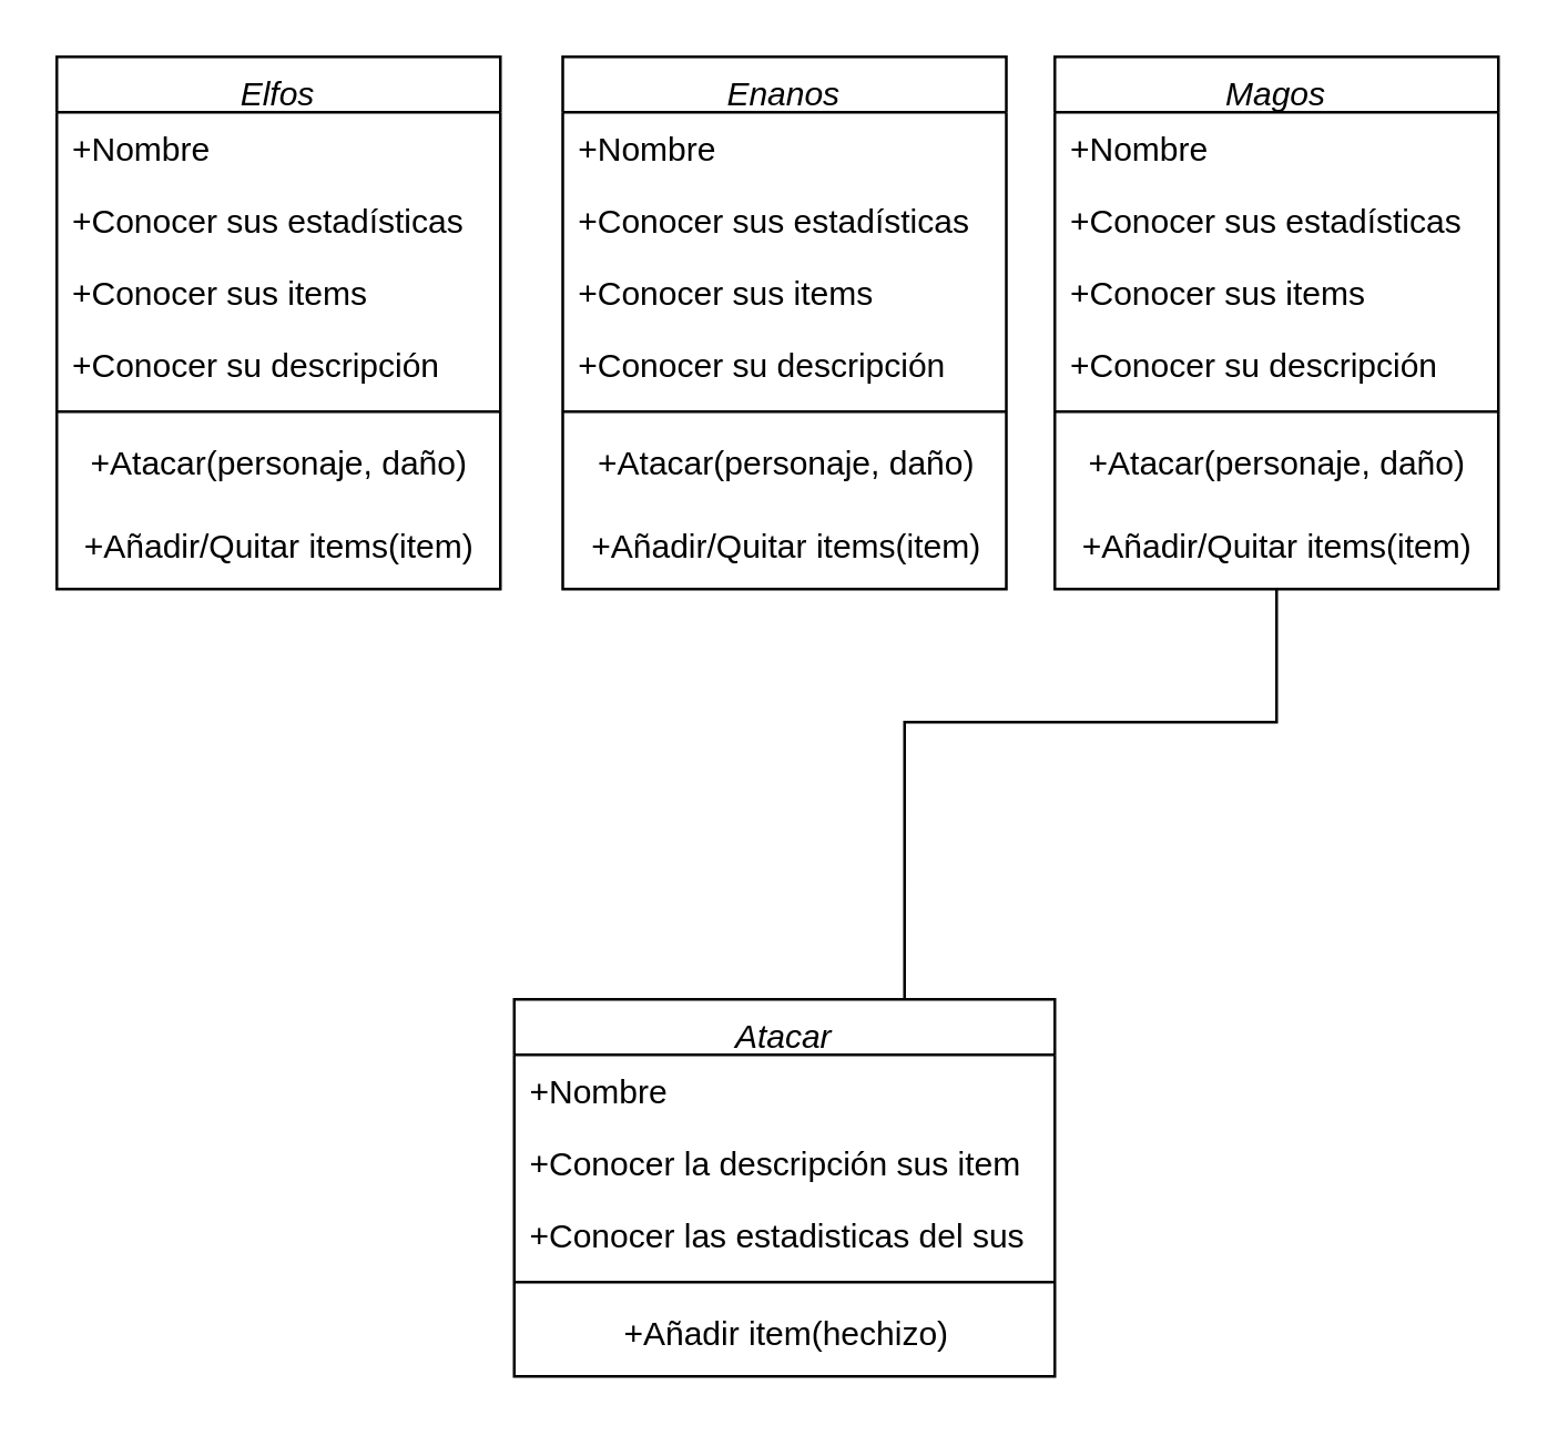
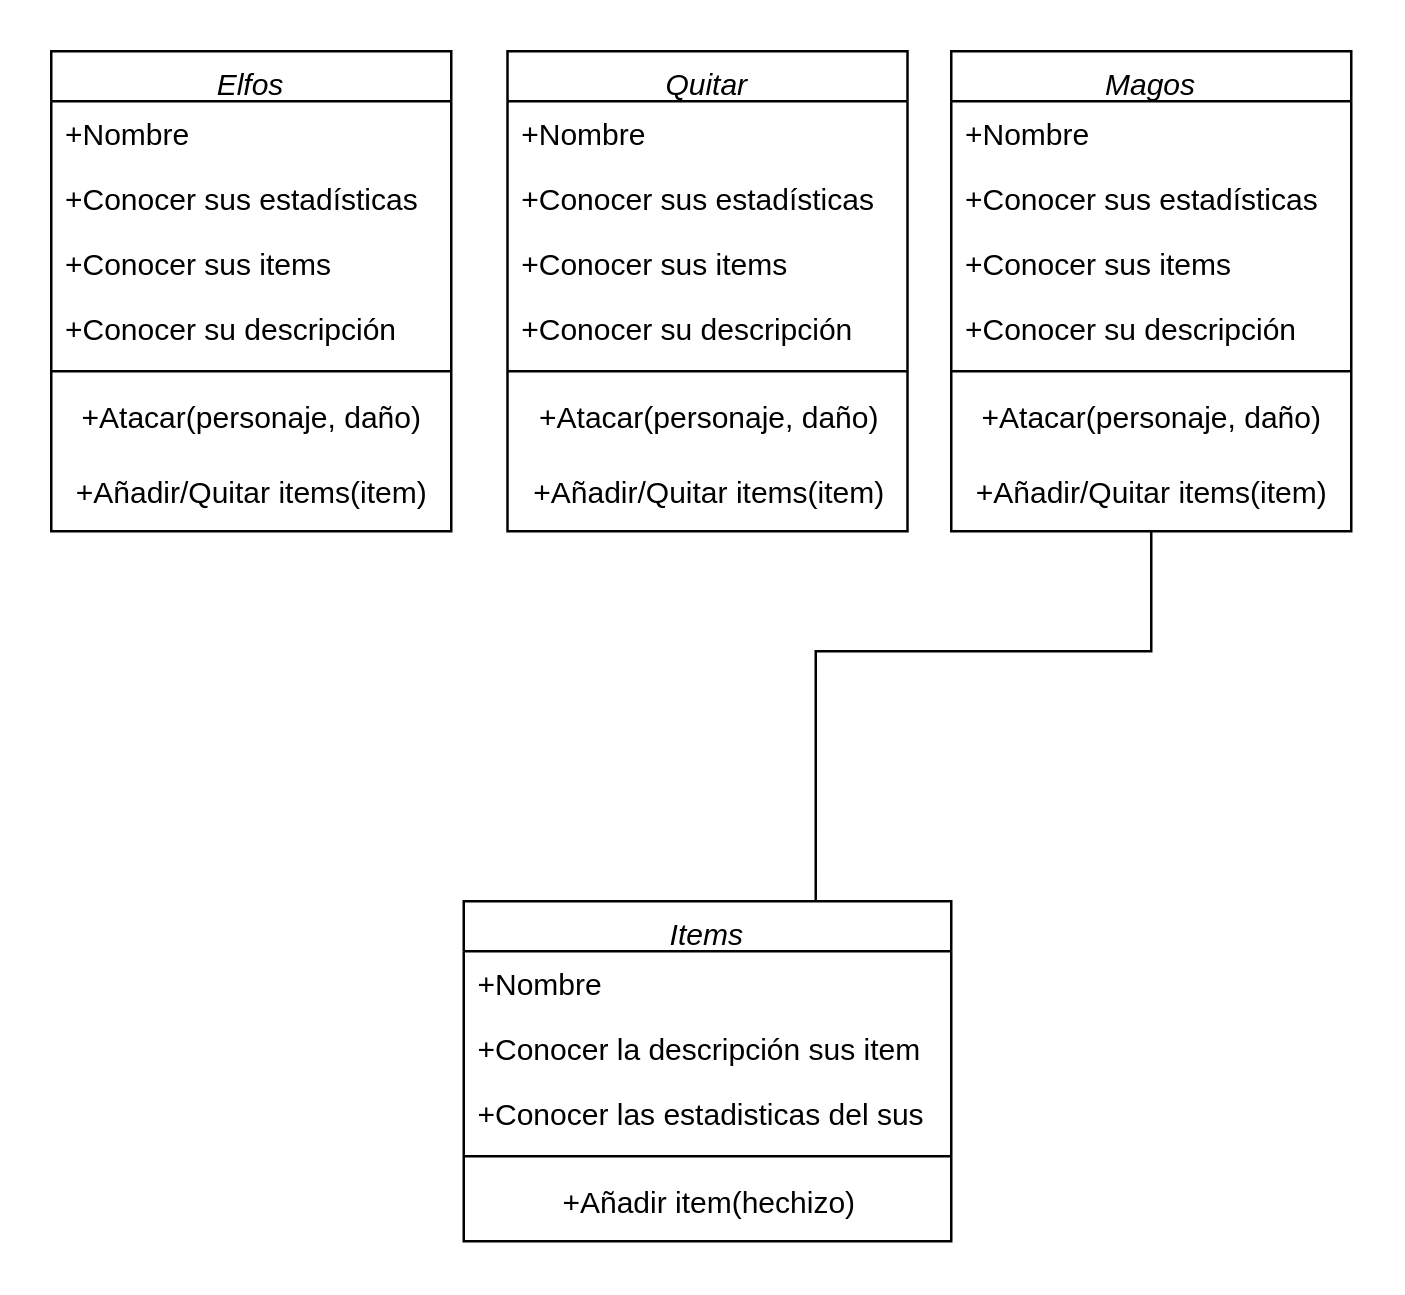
- <mxCell id="10" value="Enanos" style="swimlane;fontStyle=2;align=center;verticalAlign=top;childLayout=stackLayout;horizontal=1;startSize=20;horizontalStack=0;resizeParent=1;resizeLast=0;collapsible=1;marginBottom=0;rounded=0;shadow=0;strokeWidth=1;" vertex="1" parent="1"><mxGeometry x="202.5" y="20" width="160" height="192" as="geometry"><mxRectangle x="230" y="140" width="160" height="26" as="alternateBounds" /></mxGeometry></mxCell>
+ <mxCell id="10" value="Quitar" style="swimlane;fontStyle=2;align=center;verticalAlign=top;childLayout=stackLayout;horizontal=1;startSize=20;horizontalStack=0;resizeParent=1;resizeLast=0;collapsible=1;marginBottom=0;rounded=0;shadow=0;strokeWidth=1;" vertex="1" parent="1"><mxGeometry x="202.5" y="20" width="160" height="192" as="geometry"><mxRectangle x="230" y="140" width="160" height="26" as="alternateBounds" /></mxGeometry></mxCell>
- <mxCell id="27" value="Atacar" style="swimlane;fontStyle=2;align=center;verticalAlign=top;childLayout=stackLayout;horizontal=1;startSize=20;horizontalStack=0;resizeParent=1;resizeLast=0;collapsible=1;marginBottom=0;rounded=0;shadow=0;strokeWidth=1;" vertex="1" parent="1"><mxGeometry x="185" y="360" width="195" height="136" as="geometry"><mxRectangle x="230" y="140" width="160" height="26" as="alternateBounds" /></mxGeometry></mxCell>
+ <mxCell id="27" value="Items" style="swimlane;fontStyle=2;align=center;verticalAlign=top;childLayout=stackLayout;horizontal=1;startSize=20;horizontalStack=0;resizeParent=1;resizeLast=0;collapsible=1;marginBottom=0;rounded=0;shadow=0;strokeWidth=1;" vertex="1" parent="1"><mxGeometry x="185" y="360" width="195" height="136" as="geometry"><mxRectangle x="230" y="140" width="160" height="26" as="alternateBounds" /></mxGeometry></mxCell>
